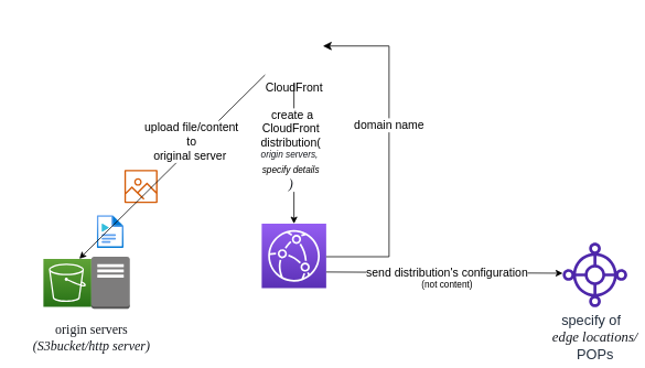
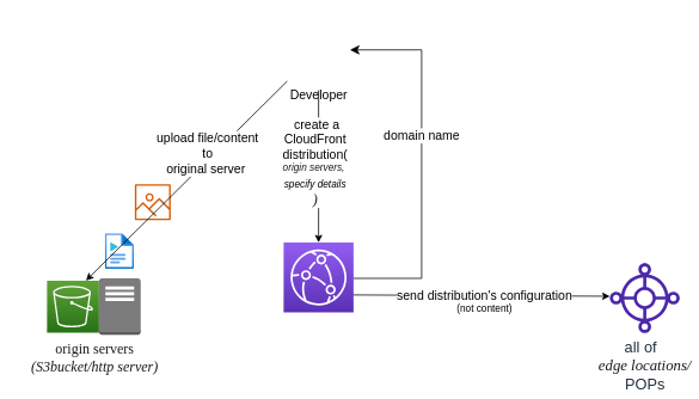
- <mxCell id="6" value="&lt;font style=&quot;font-size: 14px;&quot;&gt;CloudFront&lt;/font&gt;" style="shape=image;html=1;verticalAlign=top;verticalLabelPosition=bottom;labelBackgroundColor=#ffffff;imageAspect=0;aspect=fixed;image=https://cdn3.iconfinder.com/data/icons/developerkit/png/User%20Alt.png" vertex="1" parent="1"><mxGeometry x="320" y="20" width="70" height="70" as="geometry" /></mxCell>
+ <mxCell id="6" value="&lt;font style=&quot;font-size: 14px;&quot;&gt;Developer&lt;/font&gt;" style="shape=image;html=1;verticalAlign=top;verticalLabelPosition=bottom;labelBackgroundColor=#ffffff;imageAspect=0;aspect=fixed;image=https://cdn3.iconfinder.com/data/icons/developerkit/png/User%20Alt.png" vertex="1" parent="1"><mxGeometry x="320" y="20" width="70" height="70" as="geometry" /></mxCell>
- <mxCell id="19" value="&lt;font style=&quot;font-size: 17px;&quot;&gt;specify of&amp;nbsp;&amp;nbsp;&lt;br style=&quot;border-color: var(--border-color); color: rgb(0, 0, 0);&quot;&gt;&lt;em style=&quot;border-color: var(--border-color); color: rgb(22, 25, 31); font-family: &amp;quot;Amazon Ember&amp;quot;; text-align: left;&quot;&gt;edge locations/&lt;br&gt;&lt;/em&gt;POPs&lt;/font&gt;" style="sketch=0;outlineConnect=0;fontColor=#232F3E;gradientColor=none;fillColor=#4D27AA;strokeColor=none;dashed=0;verticalLabelPosition=bottom;verticalAlign=top;align=center;html=1;fontSize=12;fontStyle=0;aspect=fixed;pointerEvents=1;shape=mxgraph.aws4.cloud_wan_virtual_pop;" vertex="1" parent="1"><mxGeometry x="680" y="293" width="78" height="78" as="geometry" /></mxCell>
+ <mxCell id="19" value="&lt;font style=&quot;font-size: 17px;&quot;&gt;all of&amp;nbsp;&amp;nbsp;&lt;br style=&quot;border-color: var(--border-color); color: rgb(0, 0, 0);&quot;&gt;&lt;em style=&quot;border-color: var(--border-color); color: rgb(22, 25, 31); font-family: &amp;quot;Amazon Ember&amp;quot;; text-align: left;&quot;&gt;edge locations/&lt;br&gt;&lt;/em&gt;POPs&lt;/font&gt;" style="sketch=0;outlineConnect=0;fontColor=#232F3E;gradientColor=none;fillColor=#4D27AA;strokeColor=none;dashed=0;verticalLabelPosition=bottom;verticalAlign=top;align=center;html=1;fontSize=12;fontStyle=0;aspect=fixed;pointerEvents=1;shape=mxgraph.aws4.cloud_wan_virtual_pop;" vertex="1" parent="1"><mxGeometry x="680" y="293" width="78" height="78" as="geometry" /></mxCell>
- <mxCell id="5" value="&lt;span style=&quot;color: rgb(22, 25, 31); font-family: &amp;quot;Amazon Ember&amp;quot;; font-size: 16px; text-align: left; background-color: rgb(255, 255, 255);&quot;&gt;origin servers&lt;br&gt;&lt;i&gt;(S3bucket/http server)&lt;/i&gt;&lt;br&gt;&lt;/span&gt;" style="text;html=1;align=center;verticalAlign=middle;resizable=0;points=[];autosize=1;strokeColor=none;fillColor=none;" vertex="1" parent="1"><mxGeometry x="25" y="383" width="170" height="50" as="geometry" /></mxCell>
+ <mxCell id="5" value="&lt;span style=&quot;color: rgb(22, 25, 31); font-family: &amp;quot;Amazon Ember&amp;quot;; font-size: 16px; text-align: left; background-color: rgb(255, 255, 255);&quot;&gt;origin servers&lt;br&gt;&lt;i&gt;(S3bucket/http server)&lt;/i&gt;&lt;br&gt;&lt;/span&gt;" style="text;html=1;align=center;verticalAlign=middle;resizable=0;points=[];autosize=1;strokeColor=none;fillColor=none;" vertex="1" parent="1"><mxGeometry x="20" y="373" width="170" height="50" as="geometry" /></mxCell>
